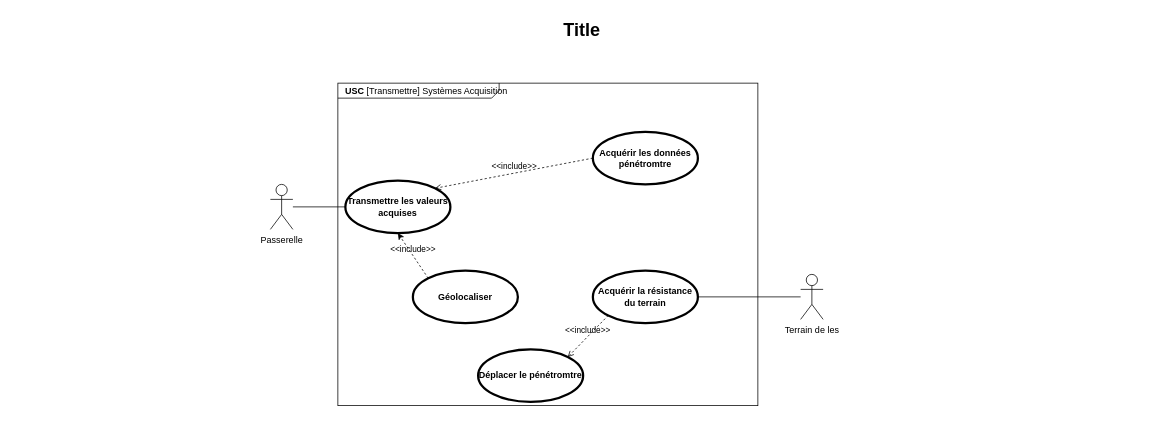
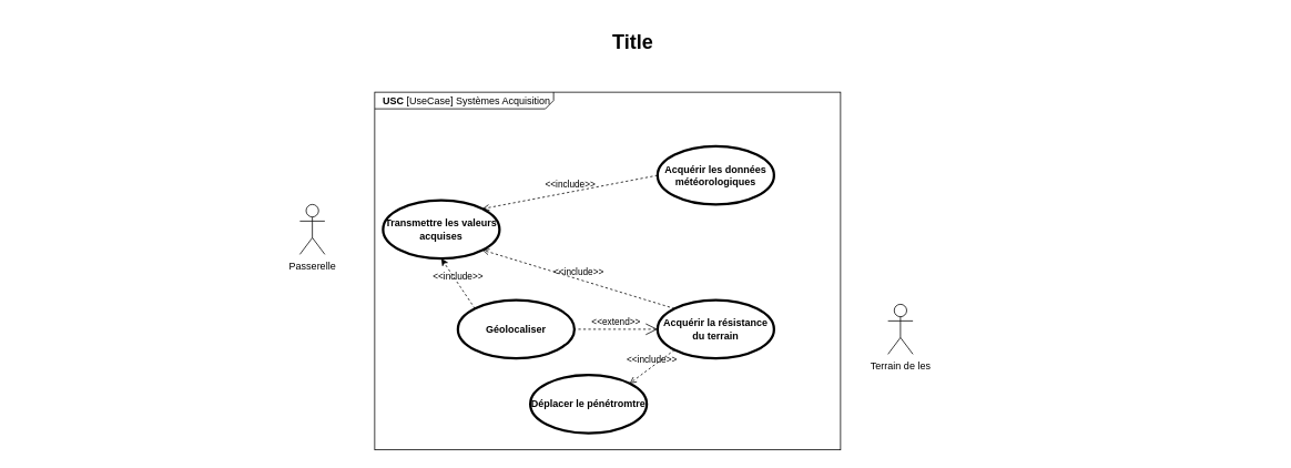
- <mxCell id="2" value="Title" style="text;strokeColor=none;fillColor=none;html=1;fontSize=24;fontStyle=1;verticalAlign=middle;align=center;" parent="1" vertex="1"><mxGeometry x="20" y="20" width="1510" height="40" as="geometry" /></mxCell>
+ <mxCell id="2" value="Title" style="text;strokeColor=none;fillColor=none;html=1;fontSize=24;fontStyle=1;verticalAlign=middle;align=center;" parent="1" vertex="1"><mxGeometry x="5" y="30" width="1510" height="40" as="geometry" /></mxCell>
- <mxCell id="3" value="&lt;p style=&quot;margin: 0px ; margin-top: 4px ; margin-left: 10px ; text-align: left&quot;&gt;&lt;b&gt;USC&lt;/b&gt; [Transmettre] Systèmes Acquisition&lt;/p&gt;" style="html=1;strokeWidth=1;shape=mxgraph.sysml.package;html=1;overflow=fill;whiteSpace=wrap;fillColor=none;gradientColor=none;fontSize=12;align=center;labelX=215.35;" parent="1" vertex="1"><mxGeometry x="450" y="110" width="560" height="430" as="geometry" /></mxCell>
+ <mxCell id="3" value="&lt;p style=&quot;margin: 0px ; margin-top: 4px ; margin-left: 10px ; text-align: left&quot;&gt;&lt;b&gt;USC&lt;/b&gt; [UseCase] Systèmes Acquisition&lt;/p&gt;" style="html=1;strokeWidth=1;shape=mxgraph.sysml.package;html=1;overflow=fill;whiteSpace=wrap;fillColor=none;gradientColor=none;fontSize=12;align=center;labelX=215.35;" parent="1" vertex="1"><mxGeometry x="450" y="110" width="560" height="430" as="geometry" /></mxCell>
- <mxCell id="4" value="Acquérir les données pénétromtre" style="shape=ellipse;html=1;strokeWidth=3;fontStyle=1;whiteSpace=wrap;align=center;perimeter=ellipsePerimeter;" parent="1" vertex="1"><mxGeometry x="790" y="175" width="140" height="70" as="geometry" /></mxCell>
+ <mxCell id="4" value="Acquérir les données météorologiques" style="shape=ellipse;html=1;strokeWidth=3;fontStyle=1;whiteSpace=wrap;align=center;perimeter=ellipsePerimeter;" parent="1" vertex="1"><mxGeometry x="790" y="175" width="140" height="70" as="geometry" /></mxCell>
- <mxCell id="13" value="" style="edgeStyle=none;html=1;endArrow=none;verticalAlign=bottom;rounded=0;exitX=0;exitY=0.5;exitDx=0;exitDy=0;" parent="1" source="8" target="11" edge="1"><mxGeometry width="160" relative="1" as="geometry"><mxPoint x="1077" y="405" as="sourcePoint" /><mxPoint x="940" y="405" as="targetPoint" /></mxGeometry></mxCell>
+ <mxCell id="14" value="&amp;lt;&amp;lt;include&amp;gt;&amp;gt;" style="edgeStyle=none;html=1;endArrow=open;verticalAlign=bottom;dashed=1;labelBackgroundColor=none;rounded=0;exitX=0;exitY=0;exitDx=0;exitDy=0;entryX=1;entryY=1;entryDx=0;entryDy=0;" parent="1" source="5" target="8" edge="1"><mxGeometry width="160" relative="1" as="geometry"><mxPoint x="640" y="280" as="sourcePoint" /><mxPoint x="800" y="280" as="targetPoint" /></mxGeometry></mxCell>
+ <mxCell id="18" value="&amp;lt;&amp;lt;extend&amp;gt;&amp;gt;" style="edgeStyle=none;html=1;startArrow=open;endArrow=none;startSize=12;verticalAlign=bottom;dashed=1;labelBackgroundColor=none;rounded=0;exitX=0;exitY=0.5;exitDx=0;exitDy=0;entryX=1;entryY=0.5;entryDx=0;entryDy=0;" parent="1" source="5" target="7" edge="1"><mxGeometry width="160" relative="1" as="geometry"><mxPoint x="640" y="280" as="sourcePoint" /><mxPoint x="800" y="280" as="targetPoint" /></mxGeometry></mxCell>
- <mxCell id="10" value="" style="edgeStyle=none;html=1;endArrow=none;verticalAlign=bottom;rounded=0;entryX=1;entryY=0.5;entryDx=0;entryDy=0;" parent="1" source="9" target="5" edge="1"><mxGeometry width="160" relative="1" as="geometry"><mxPoint x="907" y="240" as="sourcePoint" /><mxPoint x="1067" y="240" as="targetPoint" /></mxGeometry></mxCell>
- <mxCell id="6" value="Déplacer le pénétromtre" style="shape=ellipse;html=1;strokeWidth=3;fontStyle=1;whiteSpace=wrap;align=center;perimeter=ellipsePerimeter;" parent="1" vertex="1"><mxGeometry x="637" y="465" width="140" height="70" as="geometry" /></mxCell>
+ <mxCell id="6" value="Déplacer le pénétromtre" style="shape=ellipse;html=1;strokeWidth=3;fontStyle=1;whiteSpace=wrap;align=center;perimeter=ellipsePerimeter;" parent="1" vertex="1"><mxGeometry x="637" y="450" width="140" height="70" as="geometry" /></mxCell>
